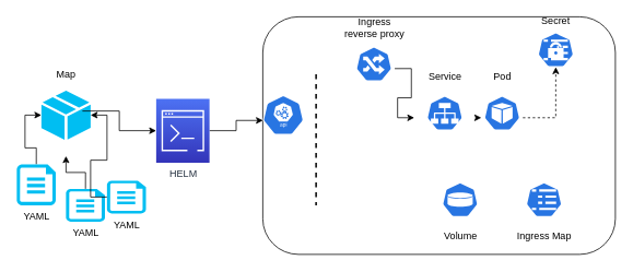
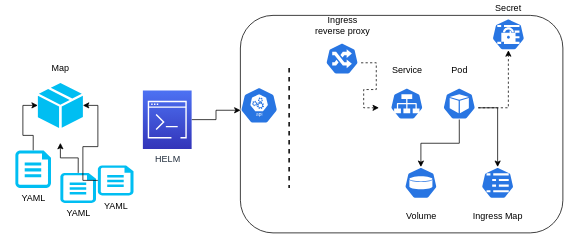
- <mxCell id="22" value="Secret" style="html=1;dashed=0;whitespace=wrap;fillColor=#2875E2;strokeColor=#ffffff;points=[[0.005,0.63,0],[0.1,0.2,0],[0.9,0.2,0],[0.5,0,0],[0.995,0.63,0],[0.72,0.99,0],[0.5,1,0],[0.28,0.99,0]];shape=mxgraph.kubernetes.icon;prIcon=secret;spacingTop=-70;" vertex="1" parent="13"><mxGeometry x="331.767" y="19.333" width="51.163" height="42.182" as="geometry" /></mxCell>
+ <mxCell id="22" value="Secret" style="html=1;dashed=0;whitespace=wrap;fillColor=#2875E2;strokeColor=#ffffff;points=[[0.005,0.63,0],[0.1,0.2,0],[0.9,0.2,0],[0.5,0,0],[0.995,0.63,0],[0.72,0.99,0],[0.5,1,0],[0.28,0.99,0]];shape=mxgraph.kubernetes.icon;prIcon=secret;spacingTop=-70;" vertex="1" parent="13"><mxGeometry x="331.767" y="4.333" width="51.163" height="42.182" as="geometry" /></mxCell>
- <mxCell id="18" style="edgeStyle=orthogonalEdgeStyle;rounded=0;orthogonalLoop=1;jettySize=auto;html=1;exitX=0.995;exitY=0.63;exitDx=0;exitDy=0;exitPerimeter=0;entryX=0.005;entryY=0.63;entryDx=0;entryDy=0;entryPerimeter=0;" edge="1" parent="13" source="19" target="17"><mxGeometry x="-10" as="geometry" /></mxCell>
+ <mxCell id="18" style="edgeStyle=orthogonalEdgeStyle;rounded=0;orthogonalLoop=1;jettySize=auto;html=1;exitX=0.995;exitY=0.63;exitDx=0;exitDy=0;exitPerimeter=0;entryX=0.005;entryY=0.63;entryDx=0;entryDy=0;entryPerimeter=0;dashed=1;" edge="1" parent="13" source="19" target="17"><mxGeometry x="-10" as="geometry" /></mxCell>
- <mxCell id="3" style="edgeStyle=orthogonalEdgeStyle;rounded=0;orthogonalLoop=1;jettySize=auto;html=1;" edge="1" parent="1" source="4" target="12"><mxGeometry relative="1" as="geometry" /></mxCell>
- <mxCell id="16" style="edgeStyle=orthogonalEdgeStyle;rounded=0;orthogonalLoop=1;jettySize=auto;html=1;exitX=0.995;exitY=0.63;exitDx=0;exitDy=0;exitPerimeter=0;entryX=0.005;entryY=0.63;entryDx=0;entryDy=0;entryPerimeter=0;" edge="1" parent="13" source="17" target="15"><mxGeometry x="-10" as="geometry" /></mxCell>
+ <mxCell id="21" style="edgeStyle=orthogonalEdgeStyle;rounded=0;orthogonalLoop=1;jettySize=auto;html=1;exitX=0.995;exitY=0.63;exitDx=0;exitDy=0;exitPerimeter=0;entryX=0.5;entryY=0;entryDx=0;entryDy=0;entryPerimeter=0;" edge="1" parent="13" source="15" target="20"><mxGeometry x="-10" as="geometry" /></mxCell>
+ <mxCell id="25" style="edgeStyle=orthogonalEdgeStyle;rounded=0;orthogonalLoop=1;jettySize=auto;html=1;exitX=0.5;exitY=1;exitDx=0;exitDy=0;exitPerimeter=0;entryX=0.5;entryY=0;entryDx=0;entryDy=0;entryPerimeter=0;" edge="1" parent="13" source="15" target="24"><mxGeometry x="-10" as="geometry" /></mxCell>
